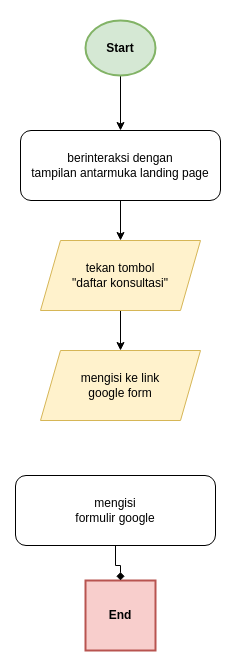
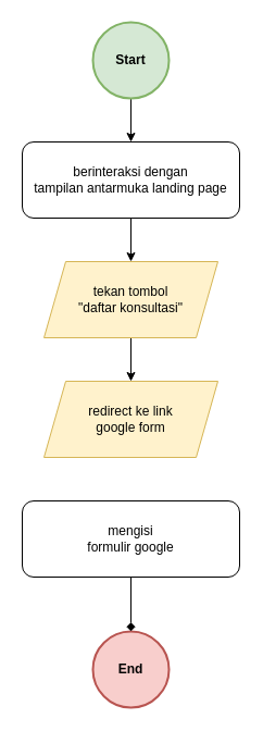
- <mxCell id="4" value="Start" style="ellipse;whiteSpace=wrap;html=1;aspect=fixed;fillColor=#d5e8d4;strokeColor=#82b366;fontStyle=1;strokeWidth=2;" parent="1" vertex="1"><mxGeometry x="85" y="20" width="70" height="55" as="geometry" /></mxCell>
+ <mxCell id="4" value="Start" style="ellipse;whiteSpace=wrap;html=1;aspect=fixed;fillColor=#d5e8d4;strokeColor=#82b366;fontStyle=1;strokeWidth=2;" parent="1" vertex="1"><mxGeometry x="85" y="20" width="70" height="70" as="geometry" /></mxCell>
- <mxCell id="7" value="mengisi ke link &lt;br&gt;google form" style="shape=parallelogram;perimeter=parallelogramPerimeter;whiteSpace=wrap;html=1;fixedSize=1;strokeWidth=1;fillColor=#fff2cc;strokeColor=#d6b656;" parent="1" vertex="1"><mxGeometry x="40" y="350" width="160" height="70" as="geometry" /></mxCell>
+ <mxCell id="7" value="redirect ke link &lt;br&gt;google form" style="shape=parallelogram;perimeter=parallelogramPerimeter;whiteSpace=wrap;html=1;fixedSize=1;strokeWidth=1;fillColor=#fff2cc;strokeColor=#d6b656;" parent="1" vertex="1"><mxGeometry x="40" y="350" width="160" height="70" as="geometry" /></mxCell>
- <mxCell id="9" value="  mengisi&lt;br&gt;formulir google" style="rounded=1;whiteSpace=wrap;html=1;fontSize=12;glass=0;strokeWidth=1;shadow=0;" parent="1" vertex="1"><mxGeometry x="15" y="475" width="200" height="70" as="geometry" /></mxCell>
+ <mxCell id="9" value="  mengisi&lt;br&gt;formulir google" style="rounded=1;whiteSpace=wrap;html=1;fontSize=12;glass=0;strokeWidth=1;shadow=0;" parent="1" vertex="1"><mxGeometry x="20" y="460" width="200" height="70" as="geometry" /></mxCell>
- <mxCell id="2" value="End" style="whiteSpace=wrap;html=1;aspect=fixed;fillColor=#f8cecc;strokeColor=#b85450;fontStyle=1;strokeWidth=2;rounded=0;" parent="1" vertex="1"><mxGeometry x="85" y="580" width="70" height="70" as="geometry" /></mxCell>
+ <mxCell id="2" value="End" style="ellipse;whiteSpace=wrap;html=1;aspect=fixed;fillColor=#f8cecc;strokeColor=#b85450;fontStyle=1;strokeWidth=2;" parent="1" vertex="1"><mxGeometry x="85" y="580" width="70" height="70" as="geometry" /></mxCell>
